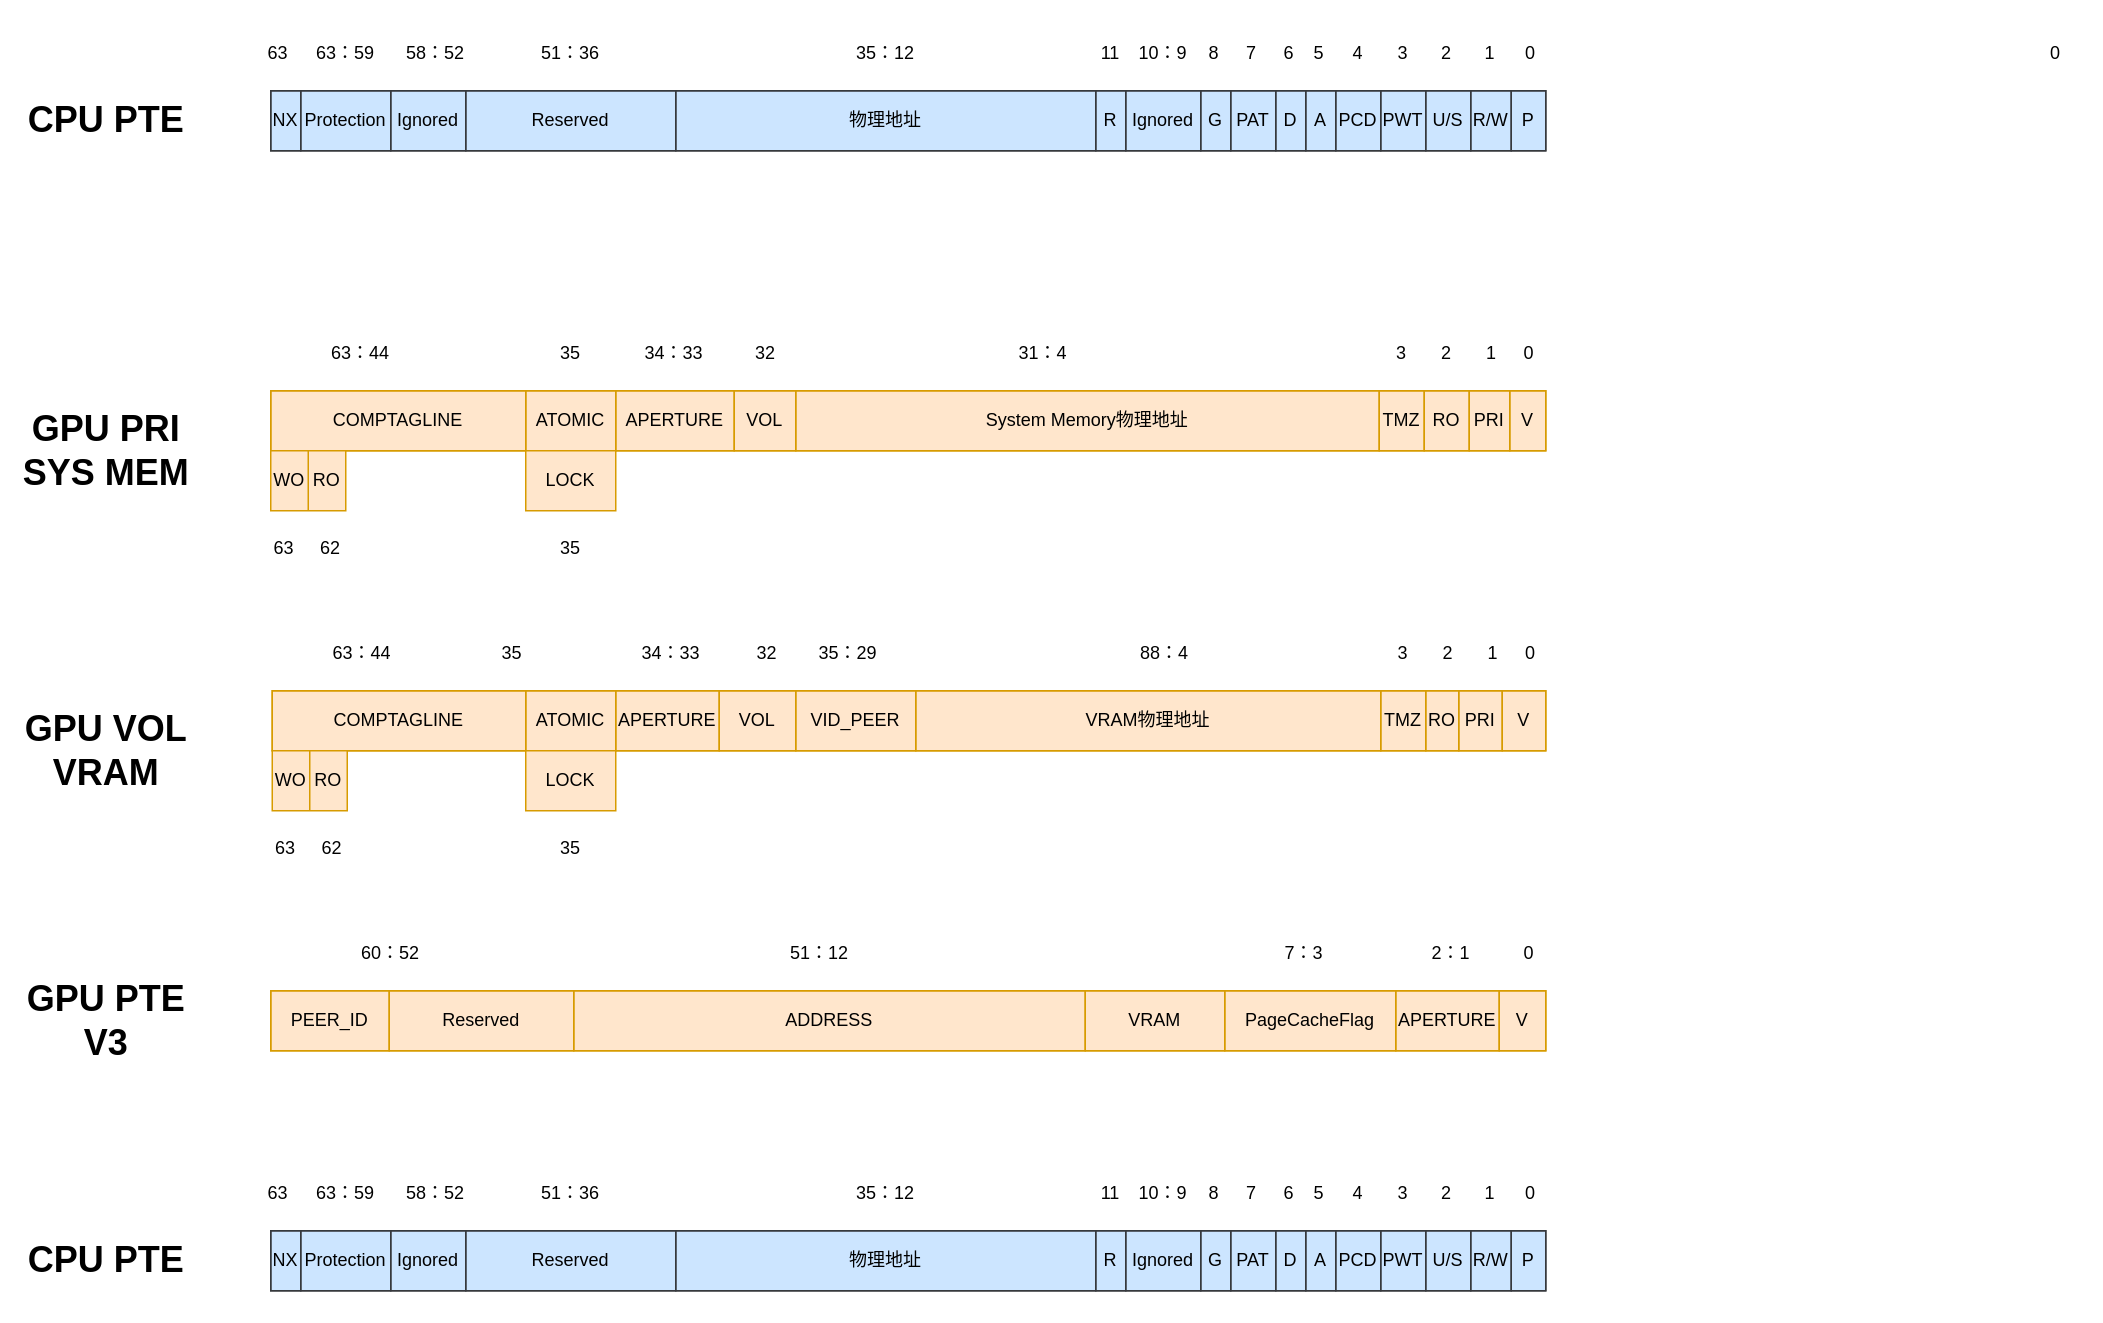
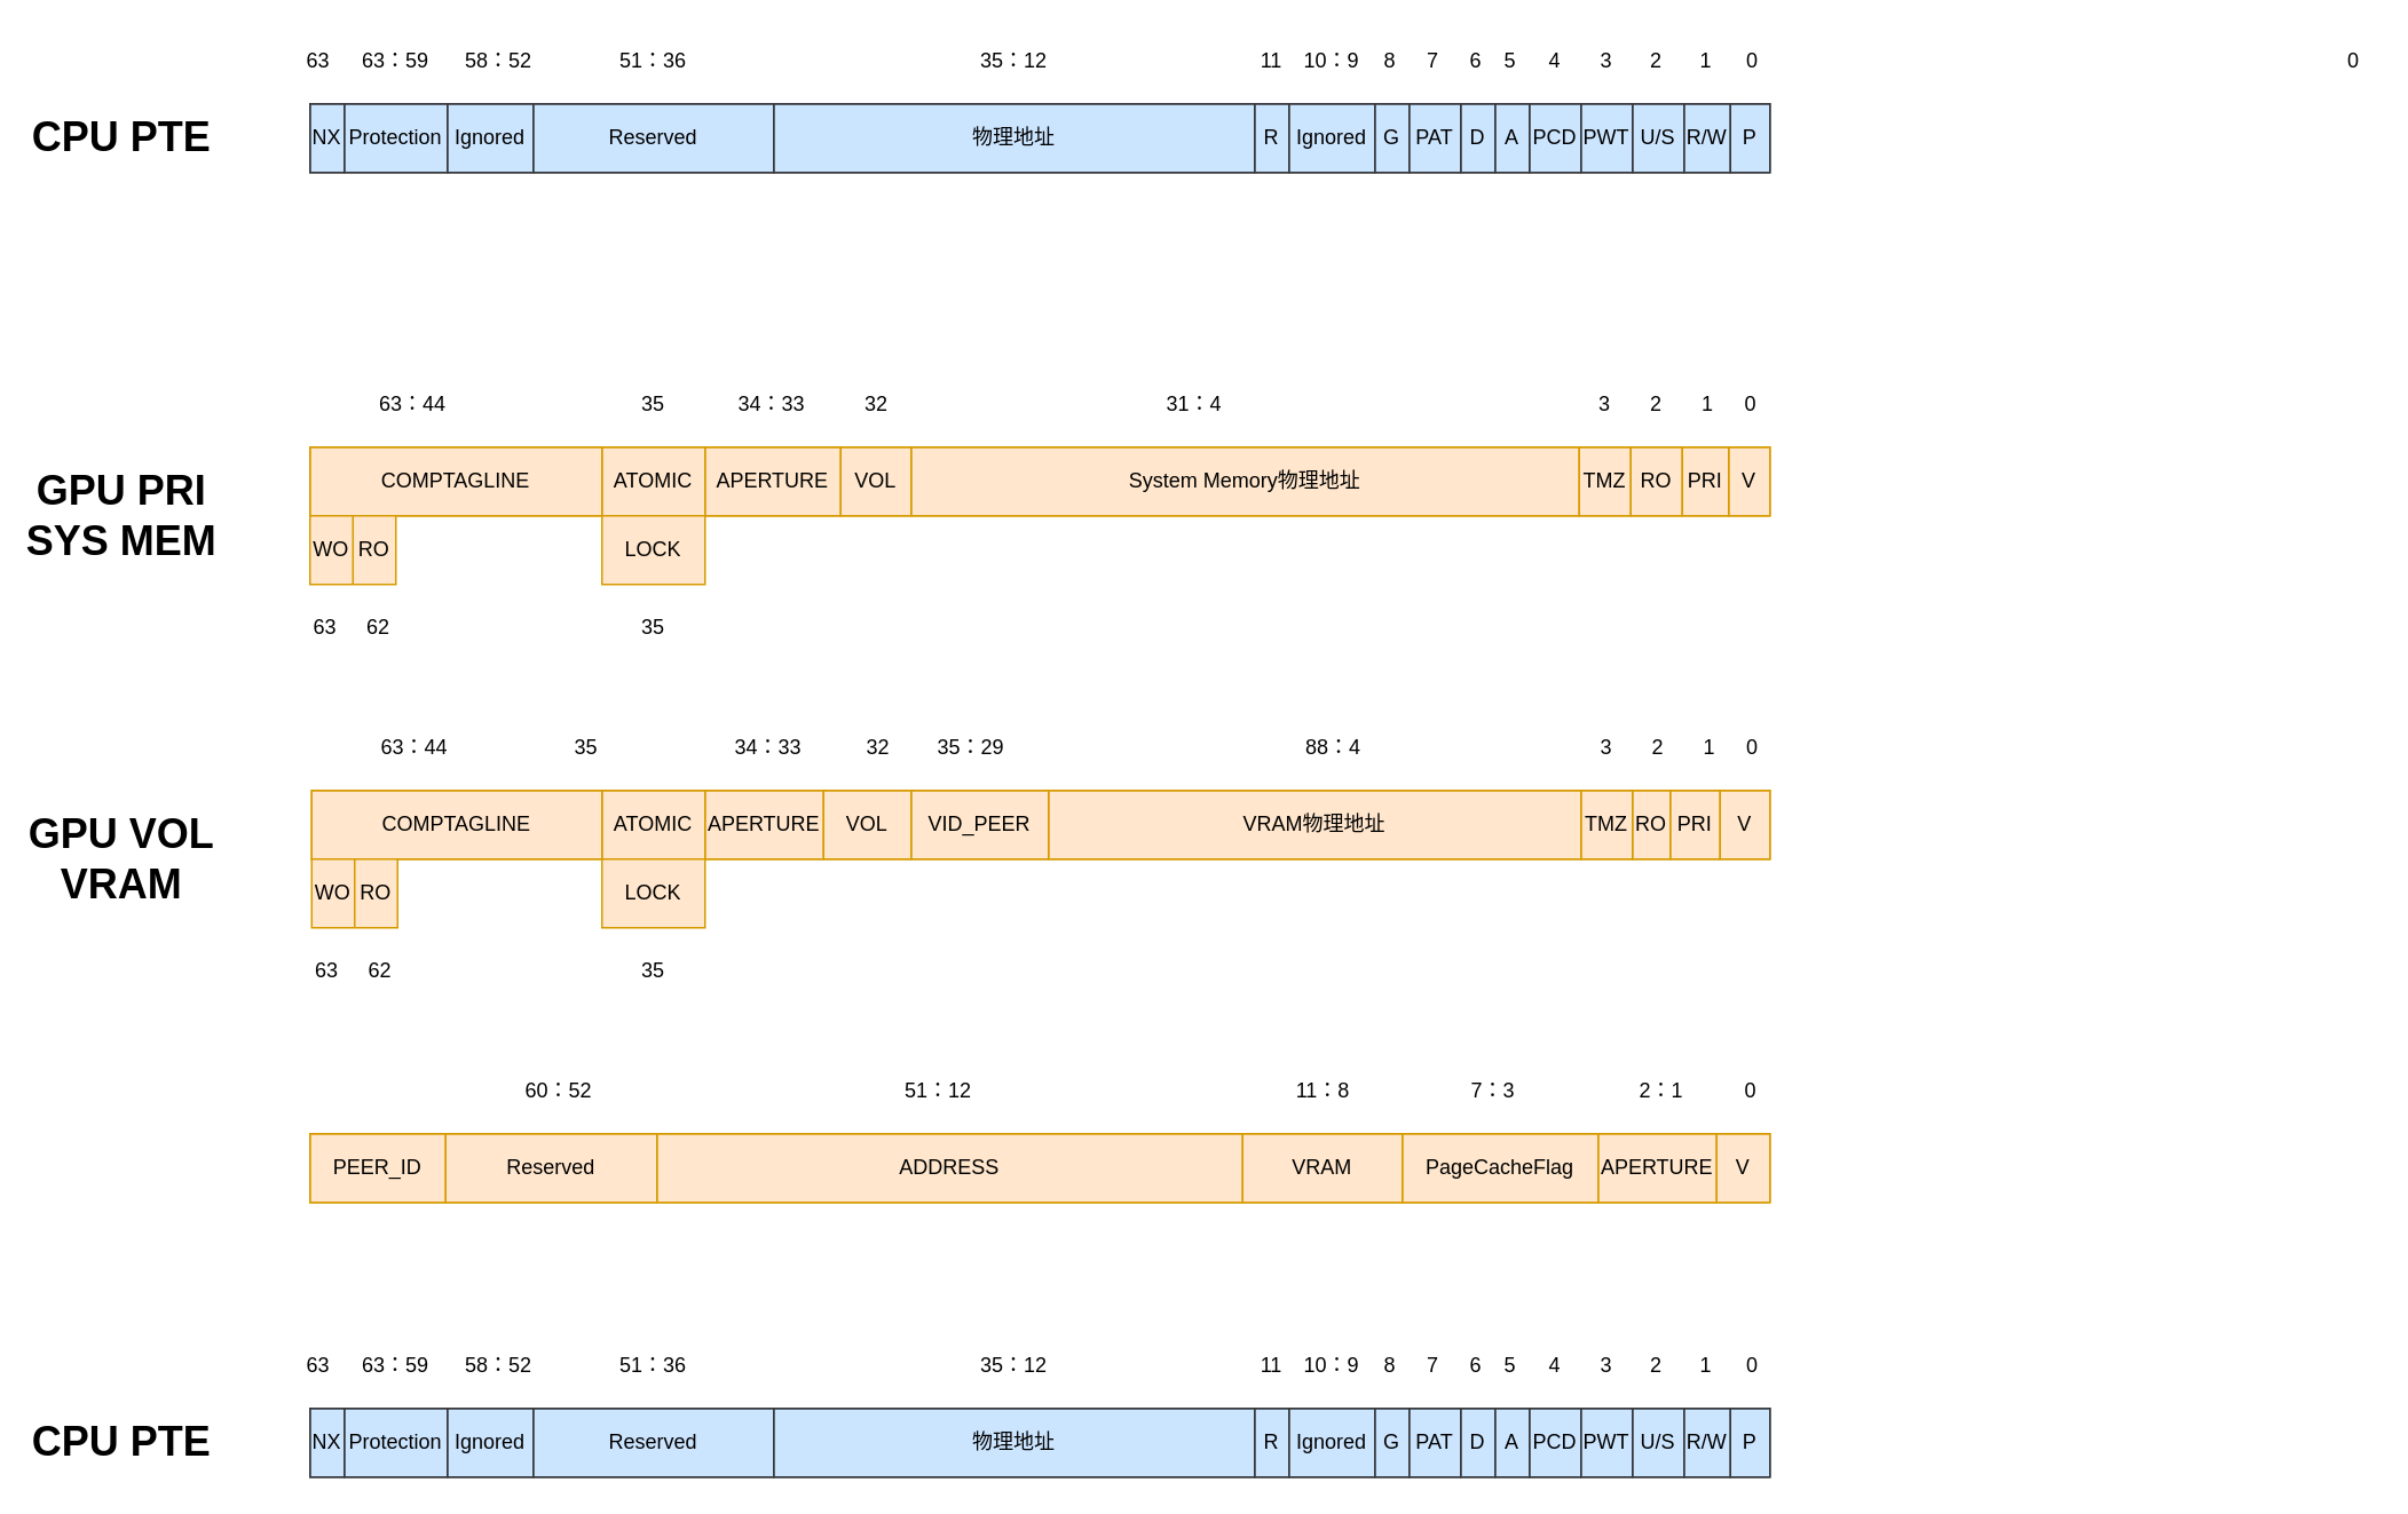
- <mxCell id="116" value="60：52" style="text;html=1;align=center;verticalAlign=middle;whiteSpace=wrap;rounded=0;" vertex="1" parent="1"><mxGeometry x="235" y="620" width="50" height="30" as="geometry" /></mxCell>
+ <mxCell id="116" value="60：52" style="text;html=1;align=center;verticalAlign=middle;whiteSpace=wrap;rounded=0;" vertex="1" parent="1"><mxGeometry x="300" y="620" width="50" height="30" as="geometry" /></mxCell>
+ <mxCell id="114" value="11：8" style="text;html=1;align=center;verticalAlign=middle;whiteSpace=wrap;rounded=0;" vertex="1" parent="1"><mxGeometry x="745" y="620" width="50" height="30" as="geometry" /></mxCell>
- <mxCell id="117" value="GPU PTE&lt;div&gt;V3&lt;/div&gt;" style="text;strokeColor=none;fillColor=none;html=1;fontSize=24;fontStyle=1;verticalAlign=middle;align=center;" vertex="1" parent="1"><mxGeometry x="20" y="640" width="100" height="80" as="geometry" /></mxCell>
